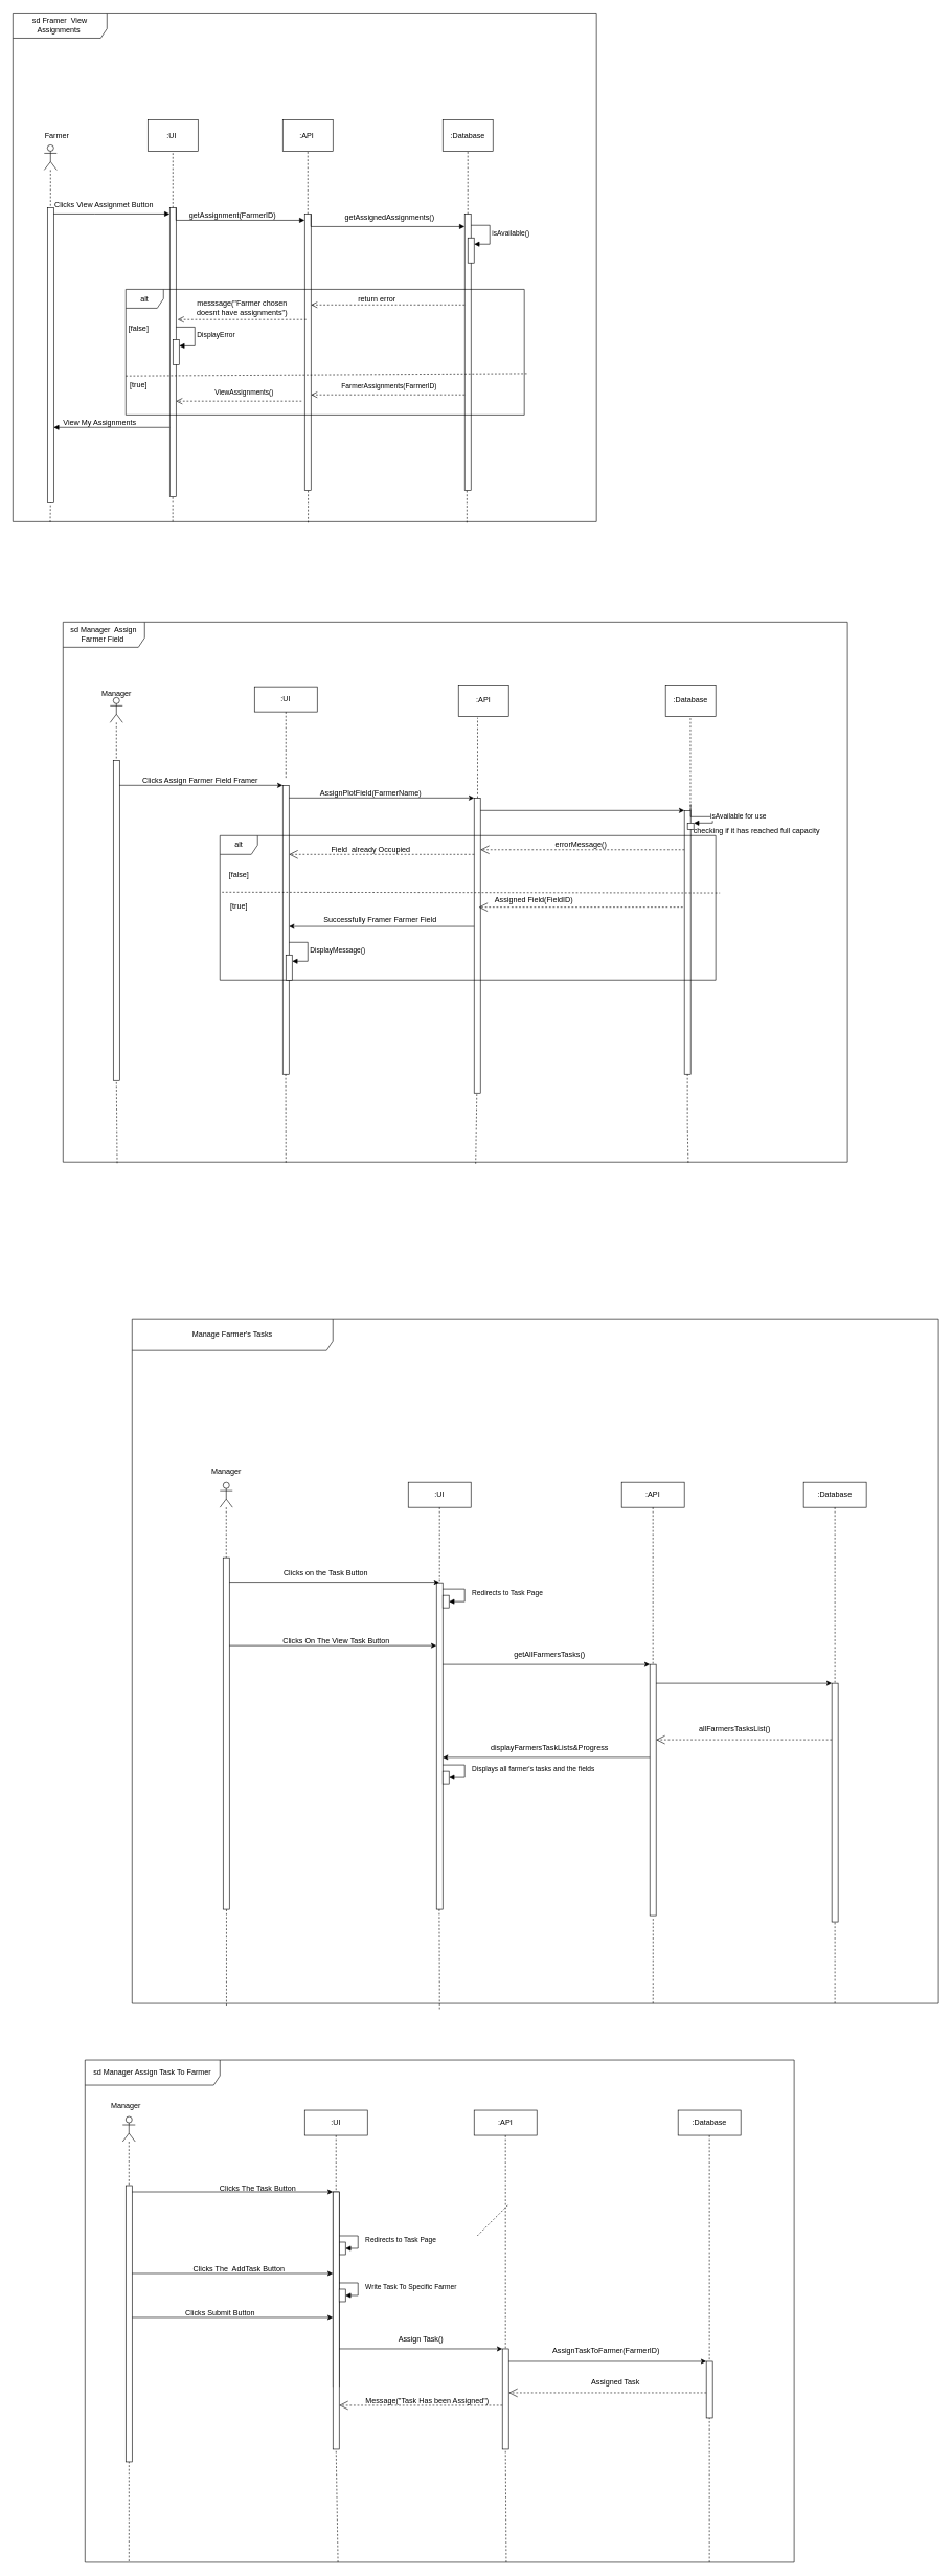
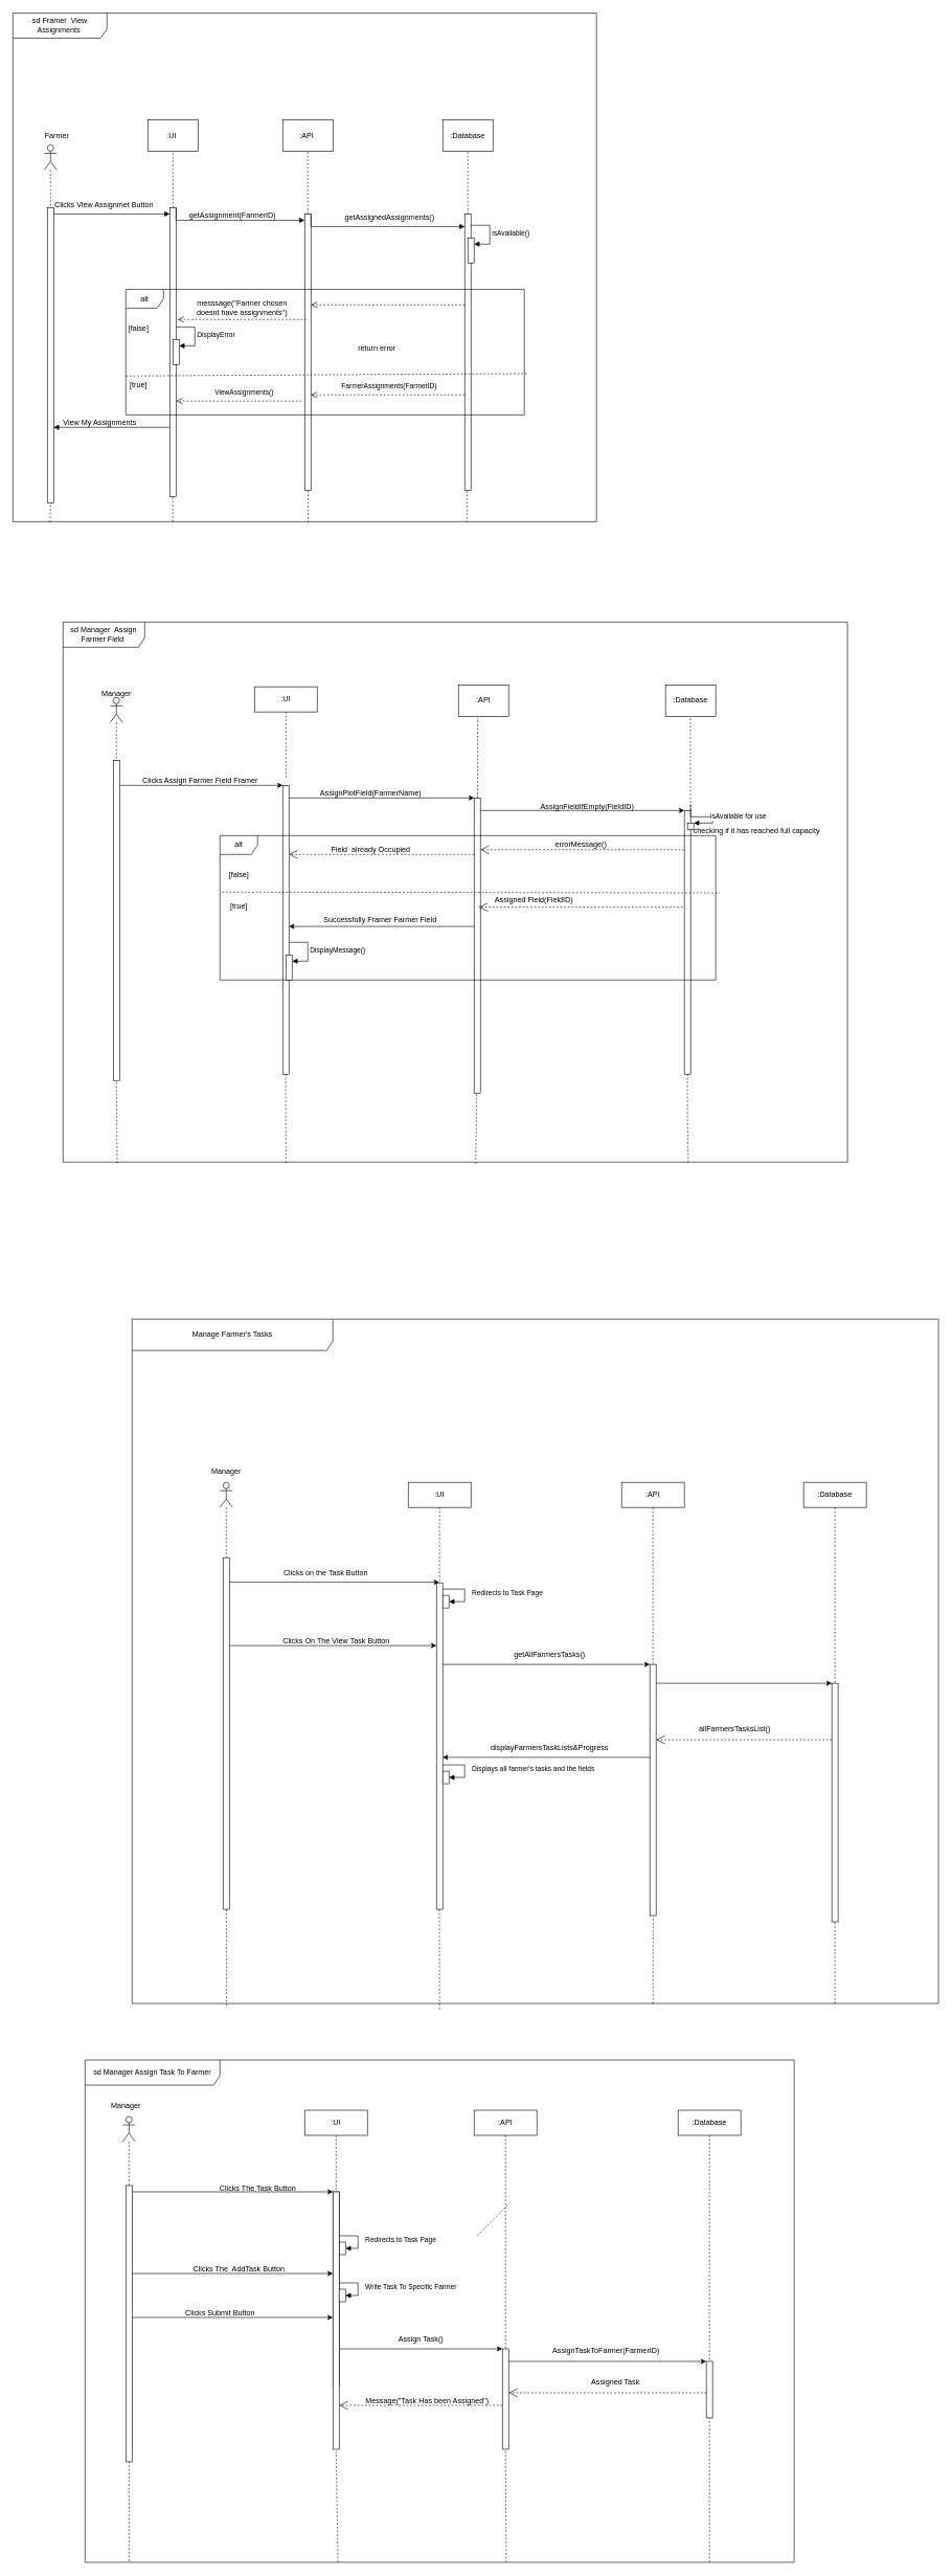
- <mxCell id="25" value="return error" style="text;html=1;align=center;verticalAlign=middle;resizable=0;points=[];autosize=1;strokeColor=none;fillColor=none;" vertex="1" parent="1"><mxGeometry x="560" y="460" width="80" height="30" as="geometry" /></mxCell>
+ <mxCell id="25" value="return error" style="text;html=1;align=center;verticalAlign=middle;resizable=0;points=[];autosize=1;strokeColor=none;fillColor=none;" vertex="1" parent="1"><mxGeometry x="560" y="540" width="80" height="30" as="geometry" /></mxCell>
+ <mxCell id="57" value="AssignFieldIfEmpty(FieldID)" style="text;html=1;align=center;verticalAlign=middle;resizable=0;points=[];autosize=1;strokeColor=none;fillColor=none;" vertex="1" parent="1"><mxGeometry x="850" y="1270" width="170" height="30" as="geometry" /></mxCell>
